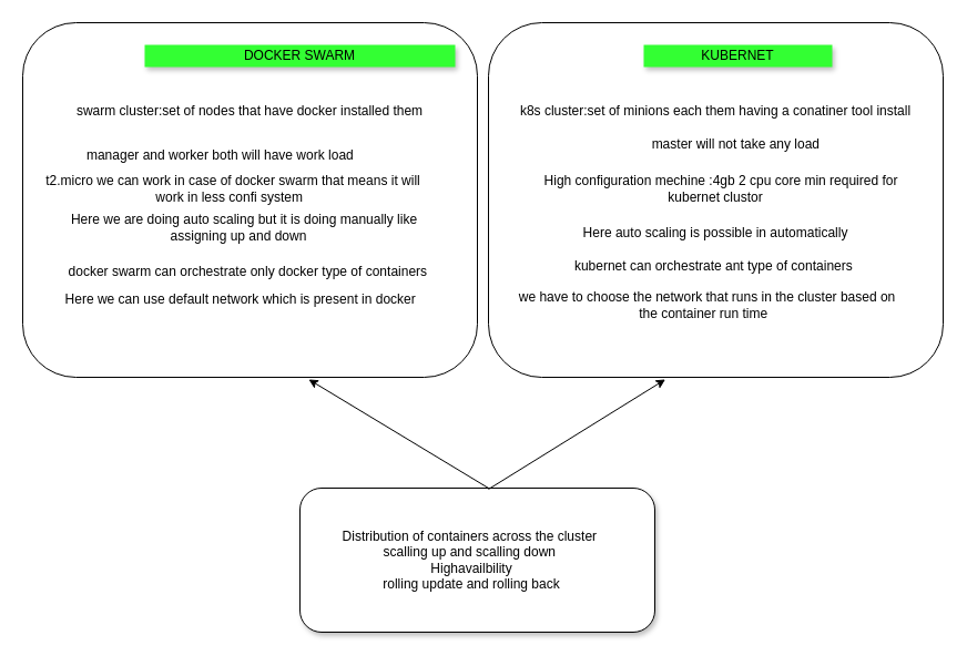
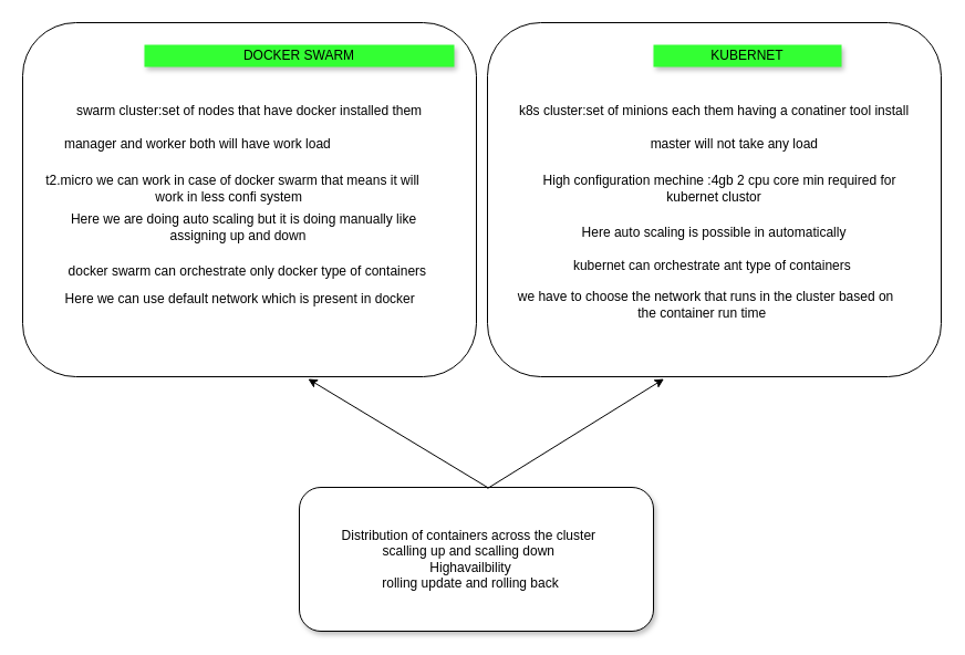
- <mxCell id="5" value="KUBERNET" style="text;html=1;strokeColor=none;fillColor=#33FF33;align=center;verticalAlign=middle;whiteSpace=wrap;rounded=0;shadow=1;" vertex="1" parent="1"><mxGeometry x="580" y="40" width="170" height="20" as="geometry" /></mxCell>
+ <mxCell id="5" value="KUBERNET" style="text;html=1;strokeColor=none;fillColor=#33FF33;align=center;verticalAlign=middle;whiteSpace=wrap;rounded=0;shadow=1;" vertex="1" parent="1"><mxGeometry x="590" y="40" width="170" height="20" as="geometry" /></mxCell>
- <mxCell id="8" value="manager and worker both will have work load&amp;nbsp;" style="text;html=1;strokeColor=none;fillColor=none;align=center;verticalAlign=middle;whiteSpace=wrap;rounded=0;" vertex="1" parent="1"><mxGeometry x="40" y="130" width="320" height="20" as="geometry" /></mxCell>
+ <mxCell id="8" value="manager and worker both will have work load&amp;nbsp;" style="text;html=1;strokeColor=none;fillColor=none;align=center;verticalAlign=middle;whiteSpace=wrap;rounded=0;" vertex="1" parent="1"><mxGeometry x="20" y="120" width="320" height="20" as="geometry" /></mxCell>
